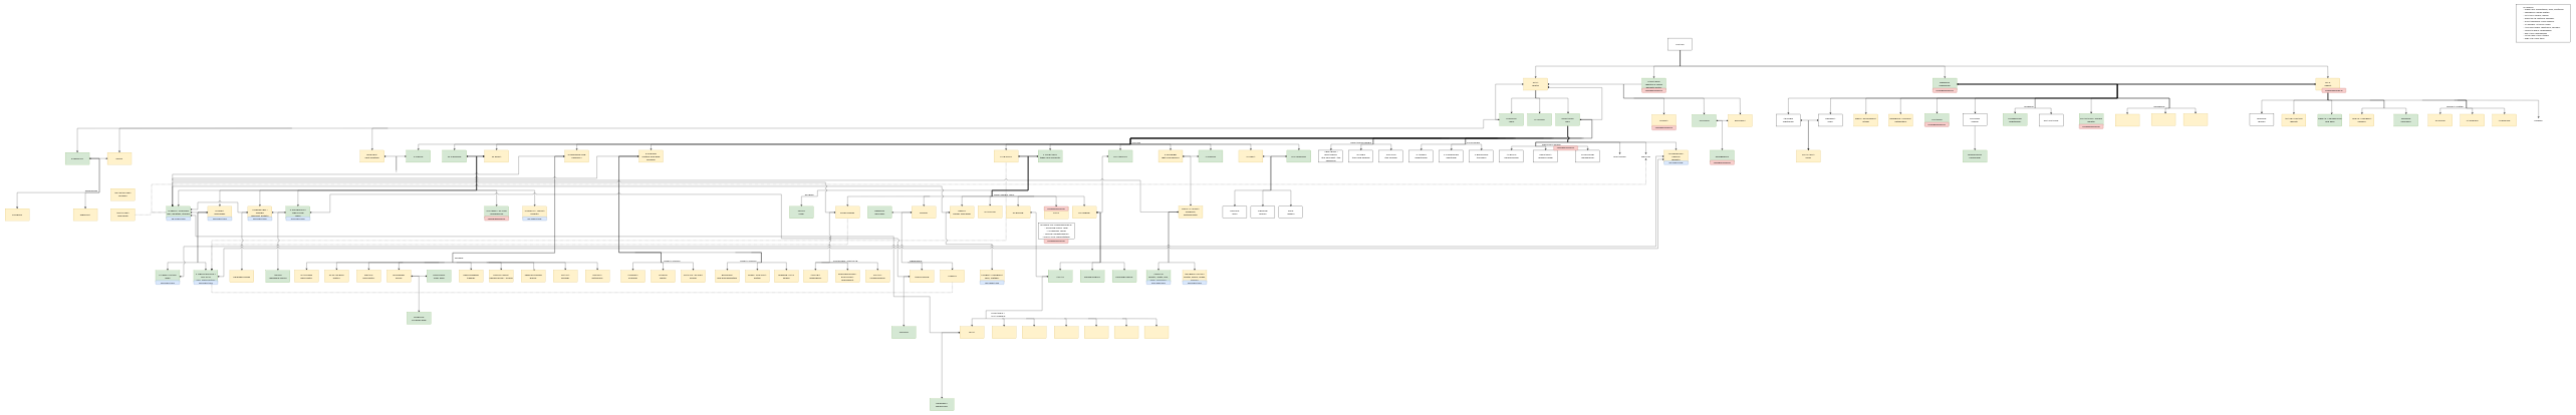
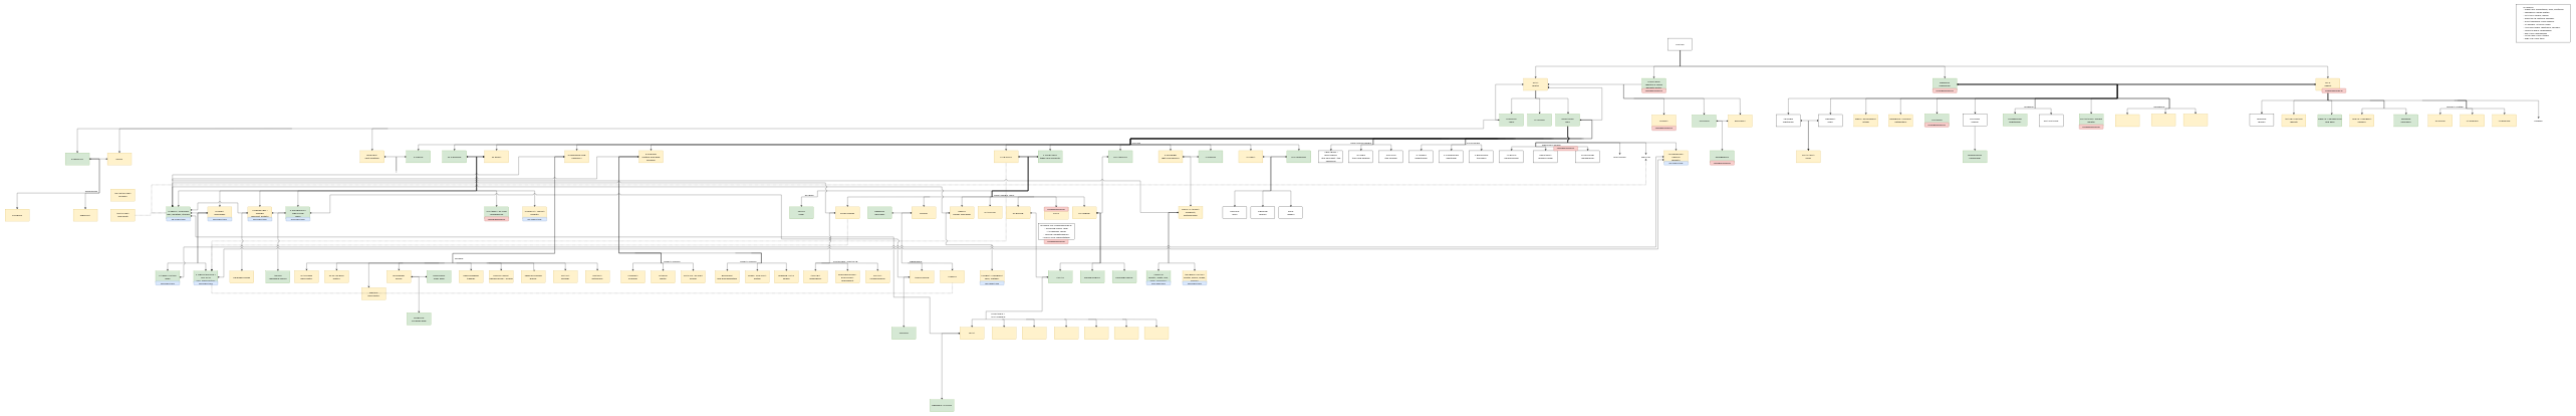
- <mxCell id="213" value="ERATO&lt;br&gt;love poetry" style="rounded=0;whiteSpace=wrap;html=1;fillColor=#fff2cc;strokeColor=#d6b656;" parent="1" vertex="1"><mxGeometry x="1772.8" y="1348" width="120" height="60" as="geometry" /></mxCell>
+ <mxCell id="213" value="ERATO&lt;br&gt;love poetry" style="rounded=0;whiteSpace=wrap;html=1;fillColor=#fff2cc;strokeColor=#d6b656;" parent="1" vertex="1"><mxGeometry x="1797.8" y="1433" width="120" height="60" as="geometry" /></mxCell>
- <mxCell id="315" value="HERMES / MERCURY" style="rounded=0;whiteSpace=wrap;html=1;fillColor=#d5e8d4;strokeColor=#82b366;" parent="1" vertex="1"><mxGeometry x="4630" y="1990" width="120" height="60" as="geometry" /></mxCell>
+ <mxCell id="315" value="HERMES / PLUTO" style="rounded=0;whiteSpace=wrap;html=1;fillColor=#d5e8d4;strokeColor=#82b366;" parent="1" vertex="1"><mxGeometry x="4630" y="1990" width="120" height="60" as="geometry" /></mxCell>
